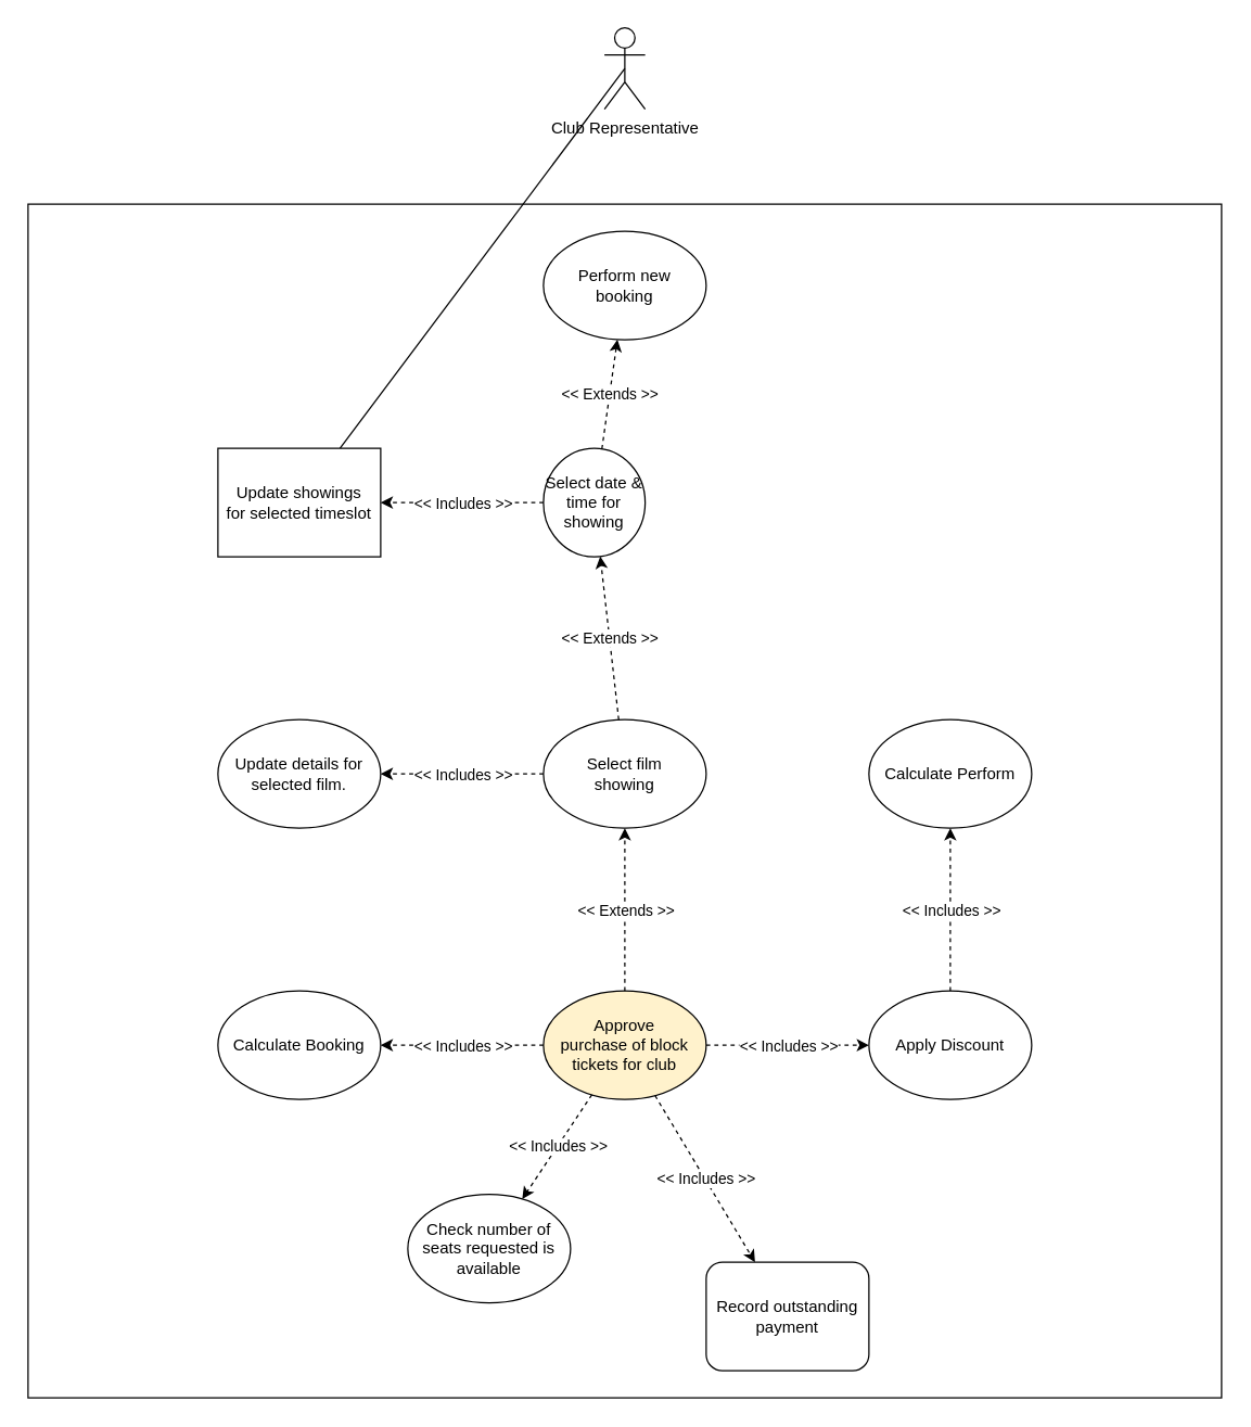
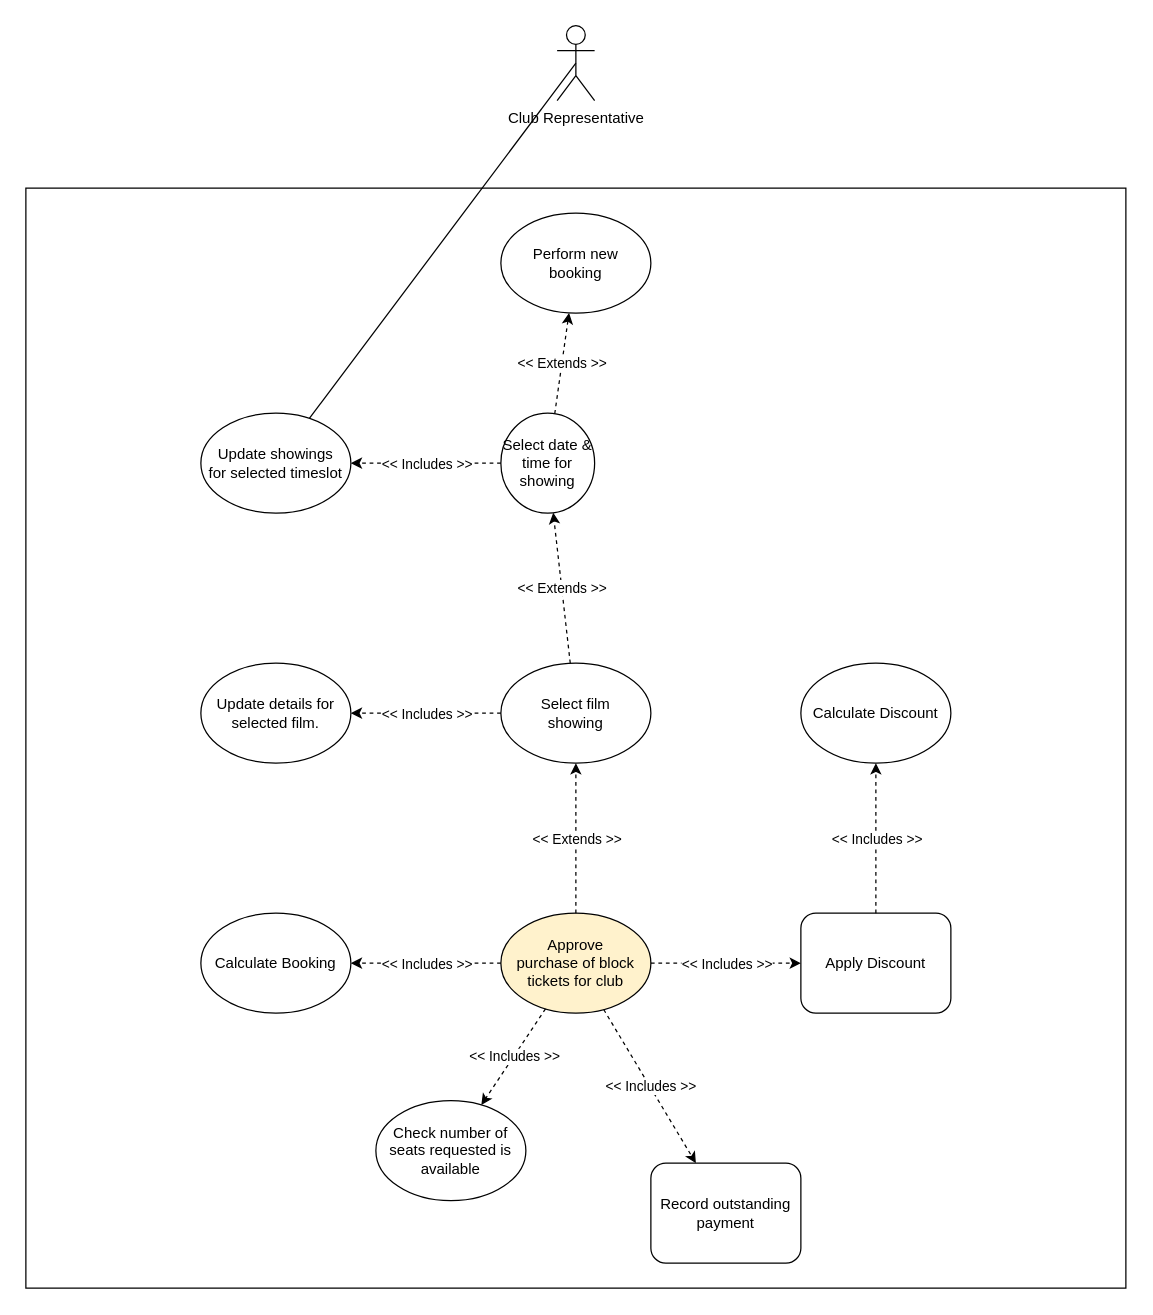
- <mxCell id="12" value="Update showings&lt;br&gt;for selected timeslot" style="whiteSpace=wrap;html=1;rounded=0;" parent="1" vertex="1"><mxGeometry x="160" y="330" width="120" height="80" as="geometry" /></mxCell>
+ <mxCell id="12" value="Update showings&lt;br&gt;for selected timeslot" style="ellipse;whiteSpace=wrap;html=1;" parent="1" vertex="1"><mxGeometry x="160" y="330" width="120" height="80" as="geometry" /></mxCell>
- <mxCell id="33" value="Calculate Perform" style="ellipse;whiteSpace=wrap;html=1;" parent="1" vertex="1"><mxGeometry x="640" y="530" width="120" height="80" as="geometry" /></mxCell>
+ <mxCell id="33" value="Calculate Discount" style="ellipse;whiteSpace=wrap;html=1;" parent="1" vertex="1"><mxGeometry x="640" y="530" width="120" height="80" as="geometry" /></mxCell>
- <mxCell id="6" value="Apply Discount" style="ellipse;whiteSpace=wrap;html=1;" parent="1" vertex="1"><mxGeometry x="640" y="730" width="120" height="80" as="geometry" /></mxCell>
+ <mxCell id="6" value="Apply Discount" style="whiteSpace=wrap;html=1;rounded=1;" parent="1" vertex="1"><mxGeometry x="640" y="730" width="120" height="80" as="geometry" /></mxCell>
